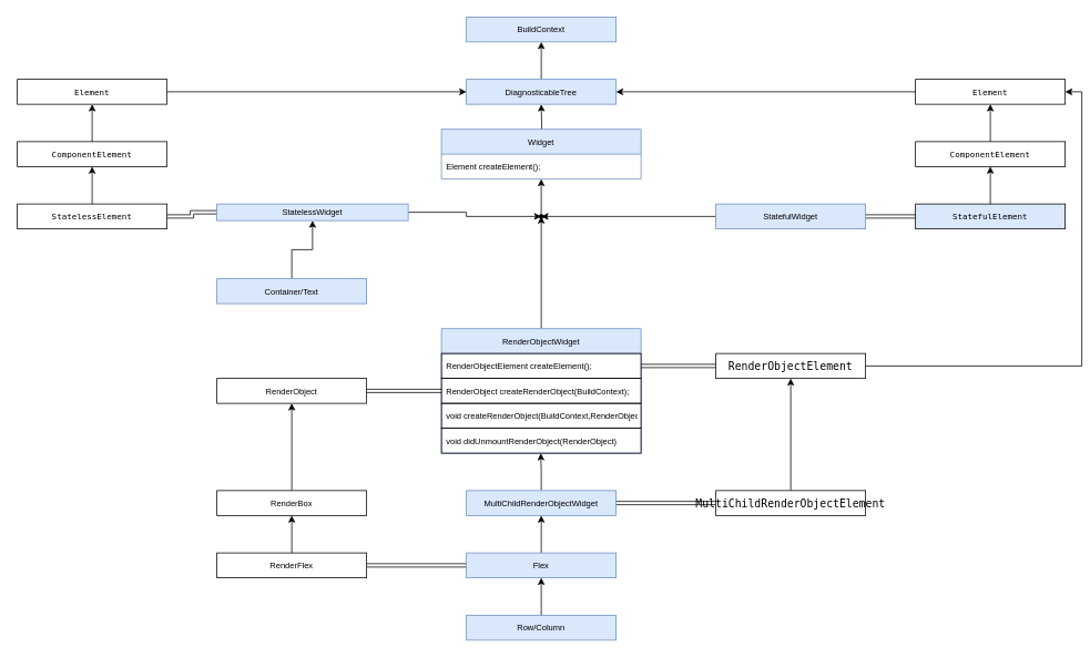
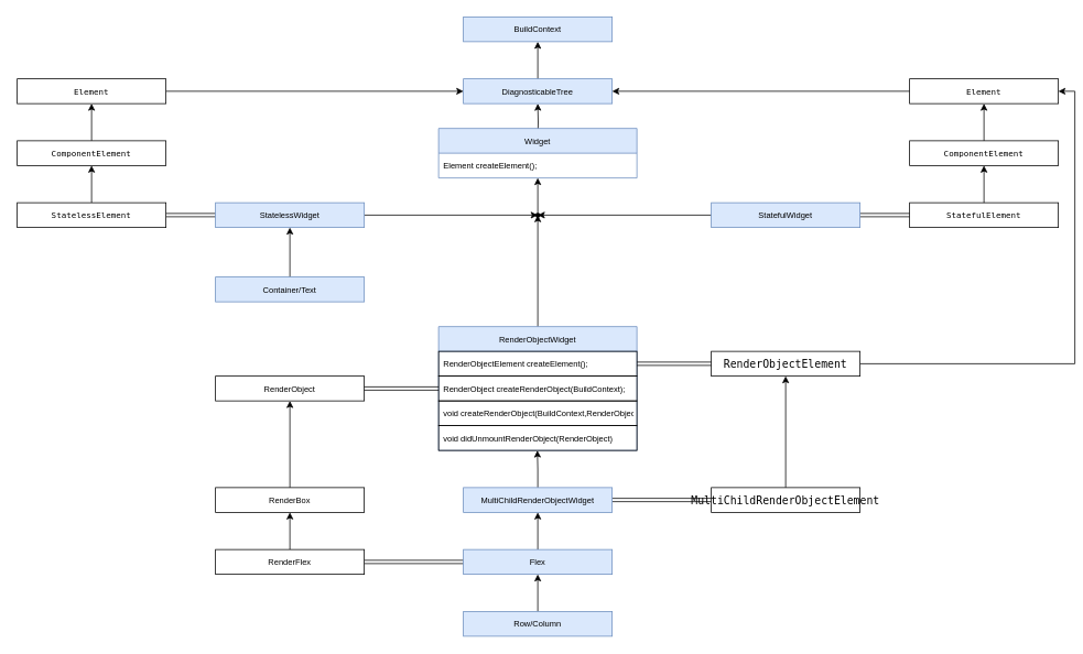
- <mxCell id="6" value="&lt;span style=&quot;font-size: 10px;&quot;&gt;StatelessWidget&lt;/span&gt;" style="rounded=0;whiteSpace=wrap;html=1;labelBackgroundColor=none;fontSize=10;fillColor=#dae8fc;strokeColor=#6c8ebf;" parent="1" vertex="1"><mxGeometry x="260" y="245" width="230" height="20" as="geometry" /></mxCell>
+ <mxCell id="6" value="&lt;span style=&quot;font-size: 10px;&quot;&gt;StatelessWidget&lt;/span&gt;" style="rounded=0;whiteSpace=wrap;html=1;labelBackgroundColor=none;fontSize=10;fillColor=#dae8fc;strokeColor=#6c8ebf;" parent="1" vertex="1"><mxGeometry x="260" y="245" width="180" height="30" as="geometry" /></mxCell>
- <mxCell id="27" value="&lt;pre style=&quot;font-family: &amp;quot;jetbrains mono&amp;quot;, monospace; font-size: 10px;&quot;&gt;&lt;span style=&quot;font-size: 10px;&quot;&gt;StatefulElement&lt;/span&gt;&lt;/pre&gt;" style="rounded=0;whiteSpace=wrap;html=1;labelBackgroundColor=none;fontColor=#000000;fontSize=10;fillColor=#dae8fc;" parent="1" vertex="1"><mxGeometry x="1100" y="245" width="180" height="30" as="geometry" /></mxCell>
+ <mxCell id="27" value="&lt;pre style=&quot;font-family: &amp;quot;jetbrains mono&amp;quot;, monospace; font-size: 10px;&quot;&gt;&lt;span style=&quot;font-size: 10px;&quot;&gt;StatefulElement&lt;/span&gt;&lt;/pre&gt;" style="rounded=0;whiteSpace=wrap;html=1;labelBackgroundColor=none;fontColor=#000000;fontSize=10;" parent="1" vertex="1"><mxGeometry x="1100" y="245" width="180" height="30" as="geometry" /></mxCell>
